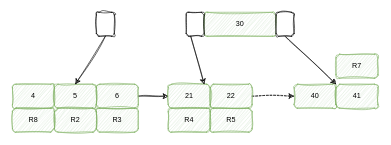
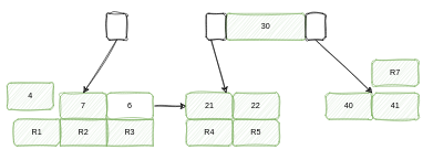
- <mxCell id="5" value="4" style="rounded=1;whiteSpace=wrap;html=1;fillColor=#d5e8d4;strokeColor=#82b366;sketch=1;curveFitting=1;jiggle=2;" parent="1" vertex="1"><mxGeometry x="20" y="140" width="70" height="40" as="geometry" /></mxCell>
+ <mxCell id="5" value="4" style="rounded=1;whiteSpace=wrap;html=1;fillColor=#d5e8d4;strokeColor=#82b366;sketch=1;curveFitting=1;jiggle=2;" parent="1" vertex="1"><mxGeometry x="10" y="125" width="70" height="40" as="geometry" /></mxCell>
- <mxCell id="6" value="5" style="rounded=1;whiteSpace=wrap;html=1;fillColor=#d5e8d4;strokeColor=#82b366;sketch=1;curveFitting=1;jiggle=2;" parent="1" vertex="1"><mxGeometry x="90" y="140" width="70" height="40" as="geometry" /></mxCell>
+ <mxCell id="6" value="7" style="rounded=1;whiteSpace=wrap;html=1;fillColor=#d5e8d4;strokeColor=#82b366;sketch=1;curveFitting=1;jiggle=2;" parent="1" vertex="1"><mxGeometry x="90" y="140" width="70" height="40" as="geometry" /></mxCell>
- <mxCell id="10" value="6" style="rounded=1;whiteSpace=wrap;html=1;fillColor=#d5e8d4;strokeColor=#82b366;sketch=1;curveFitting=1;jiggle=2;" parent="1" vertex="1"><mxGeometry x="160" y="140" width="70" height="40" as="geometry" /></mxCell>
+ <mxCell id="10" value="6" style="rounded=1;whiteSpace=wrap;html=1;fillColor=#ffffff;strokeColor=#82b366;sketch=1;curveFitting=1;jiggle=2;" parent="1" vertex="1"><mxGeometry x="160" y="140" width="70" height="40" as="geometry" /></mxCell>
- <mxCell id="7" value="" style="edgeStyle=orthogonalEdgeStyle;rounded=0;sketch=1;hachureGap=4;jiggle=2;curveFitting=1;orthogonalLoop=1;jettySize=auto;html=1;fontFamily=Architects Daughter;fontSource=https%3A%2F%2Ffonts.googleapis.com%2Fcss%3Ffamily%3DArchitects%2BDaughter;fontSize=16;entryX=0;entryY=0.5;entryDx=0;entryDy=0;dashed=1;" edge="1" parent="1" source="8" target="11"><mxGeometry relative="1" as="geometry" /></mxCell>
- <mxCell id="13" value="R8" style="rounded=1;whiteSpace=wrap;html=1;fillColor=#d5e8d4;strokeColor=#82b366;sketch=1;curveFitting=1;jiggle=2;" parent="1" vertex="1"><mxGeometry x="20" y="180" width="70" height="40" as="geometry" /></mxCell>
+ <mxCell id="13" value="R1" style="rounded=1;whiteSpace=wrap;html=1;fillColor=#d5e8d4;strokeColor=#82b366;sketch=1;curveFitting=1;jiggle=2;" parent="1" vertex="1"><mxGeometry x="20" y="180" width="70" height="40" as="geometry" /></mxCell>
- <mxCell id="14" value="R2" style="rounded=1;whiteSpace=wrap;html=1;fillColor=#d5e8d4;strokeColor=#82b366;sketch=1;curveFitting=1;jiggle=2;" parent="1" vertex="1"><mxGeometry x="90" y="180" width="70" height="40" as="geometry" /></mxCell>
+ <mxCell id="14" value="R2" style="whiteSpace=wrap;html=1;fillColor=#d5e8d4;strokeColor=#82b366;sketch=1;curveFitting=1;jiggle=2;rounded=0;" parent="1" vertex="1"><mxGeometry x="90" y="180" width="70" height="40" as="geometry" /></mxCell>
- <mxCell id="16" value="R3" style="rounded=1;whiteSpace=wrap;html=1;fillColor=#d5e8d4;strokeColor=#82b366;sketch=1;curveFitting=1;jiggle=2;" parent="1" vertex="1"><mxGeometry x="160" y="180" width="70" height="40" as="geometry" /></mxCell>
+ <mxCell id="16" value="R3" style="whiteSpace=wrap;html=1;fillColor=#d5e8d4;strokeColor=#82b366;sketch=1;curveFitting=1;jiggle=2;rounded=0;" parent="1" vertex="1"><mxGeometry x="160" y="180" width="70" height="40" as="geometry" /></mxCell>
